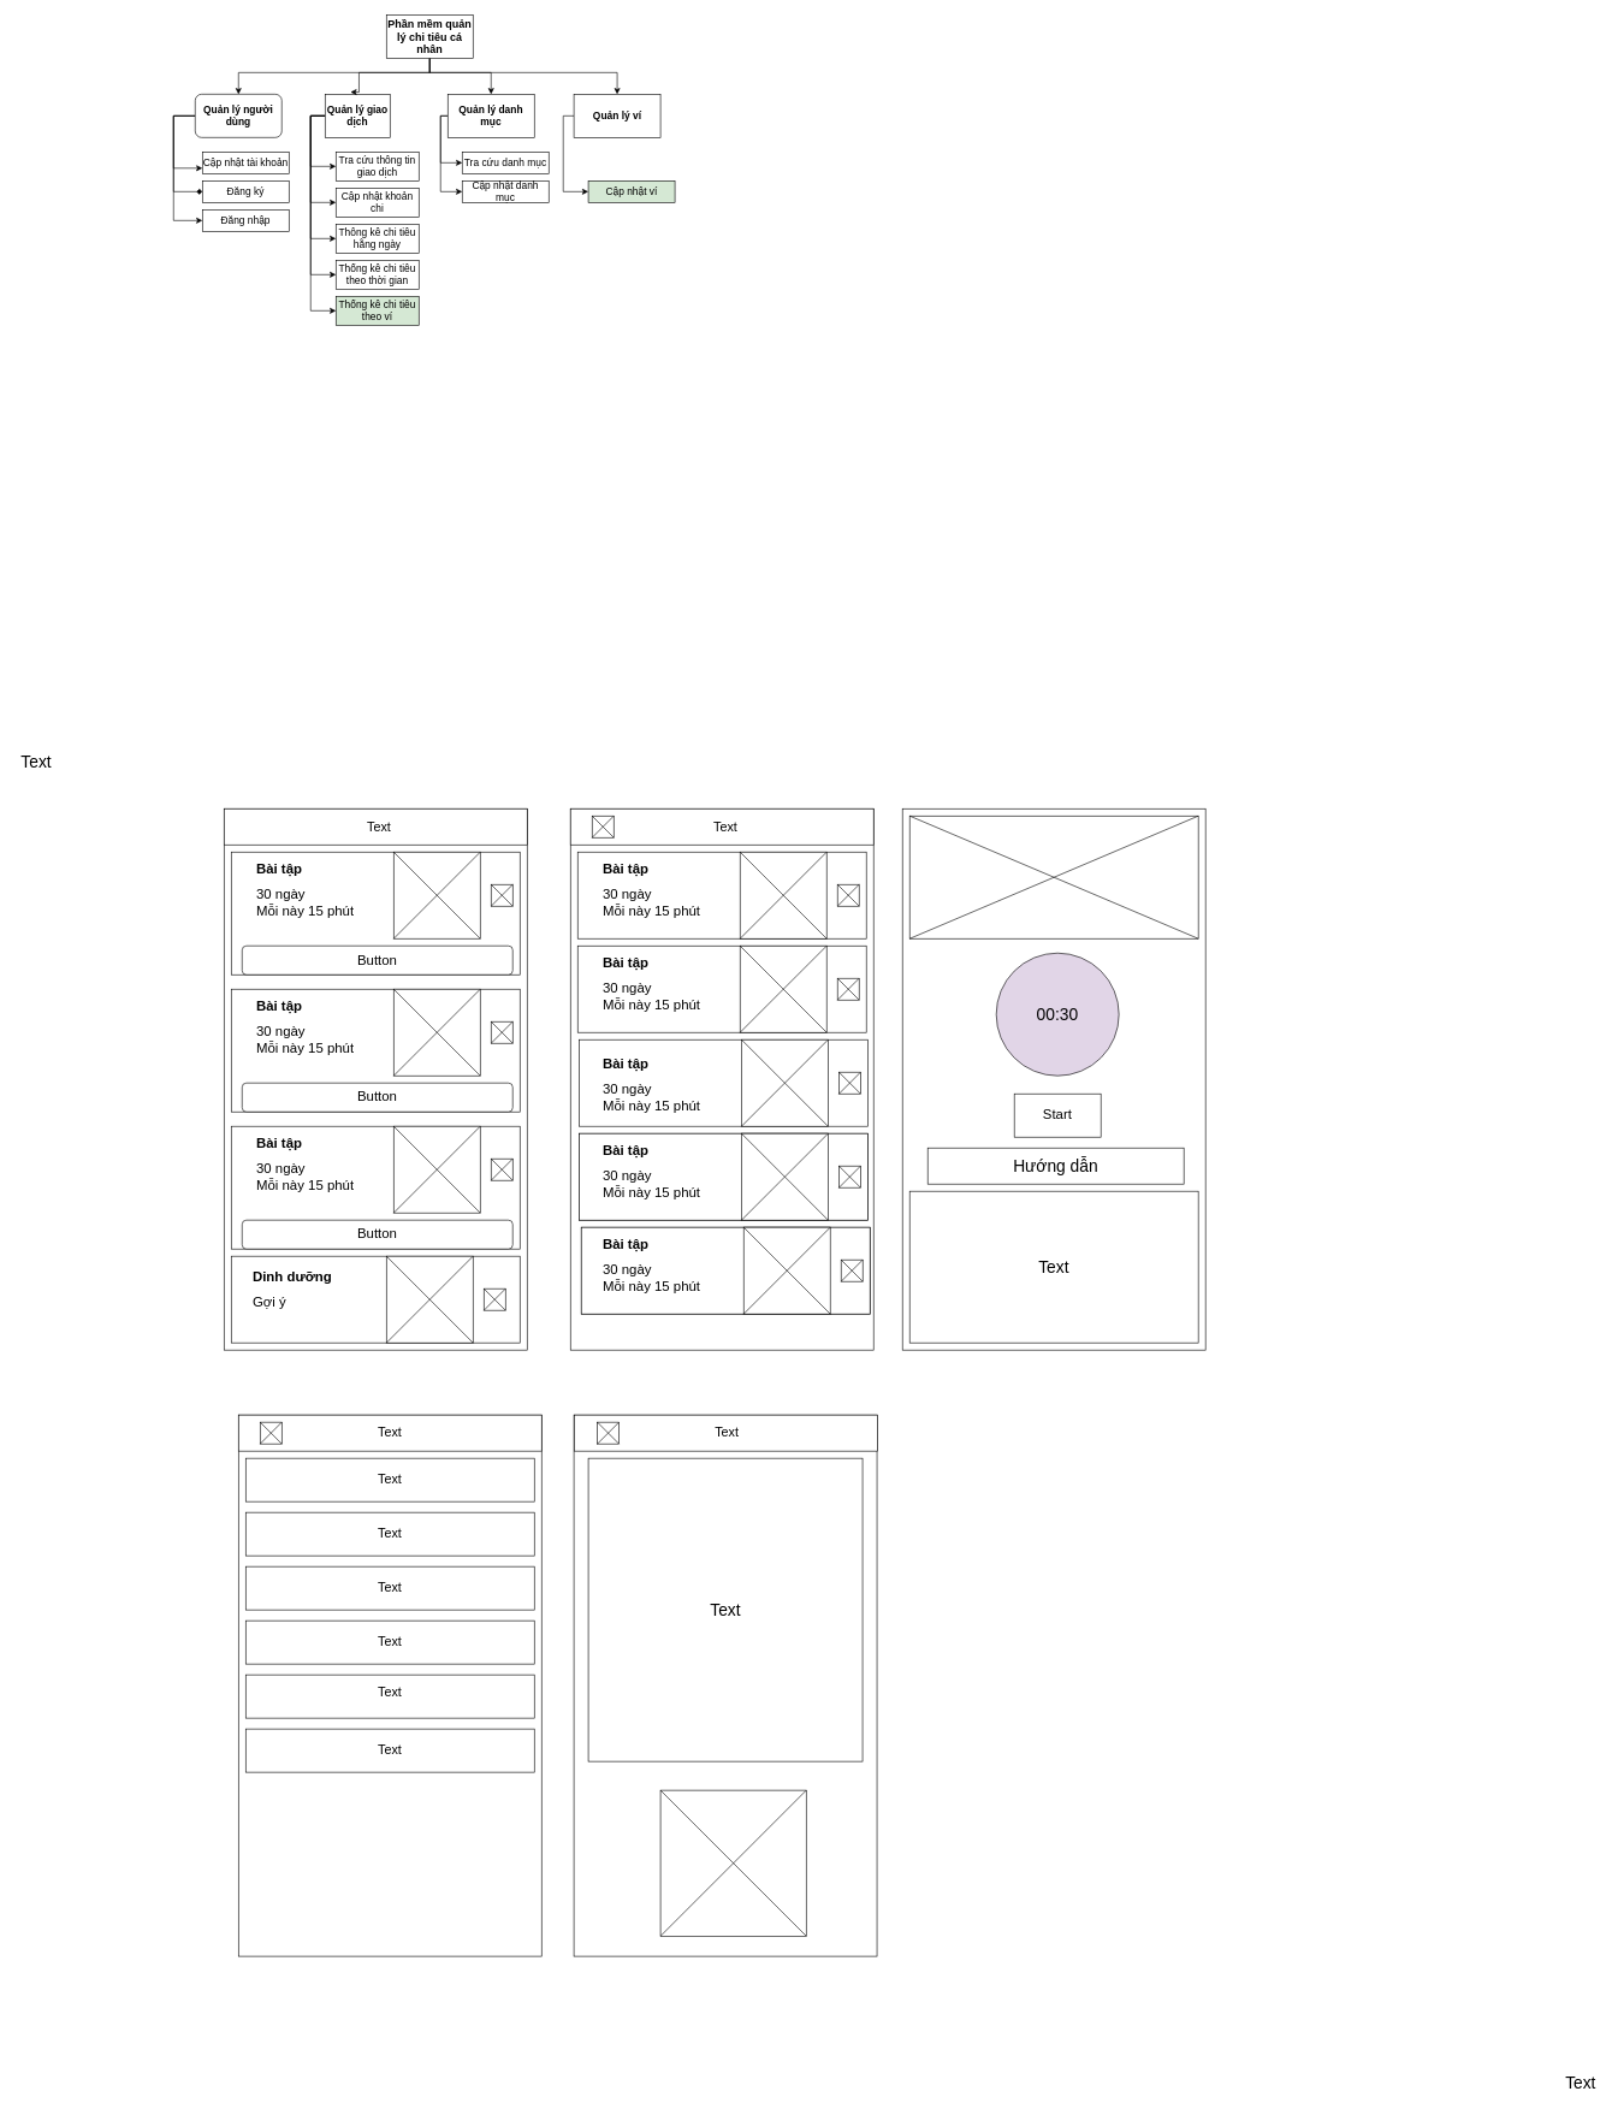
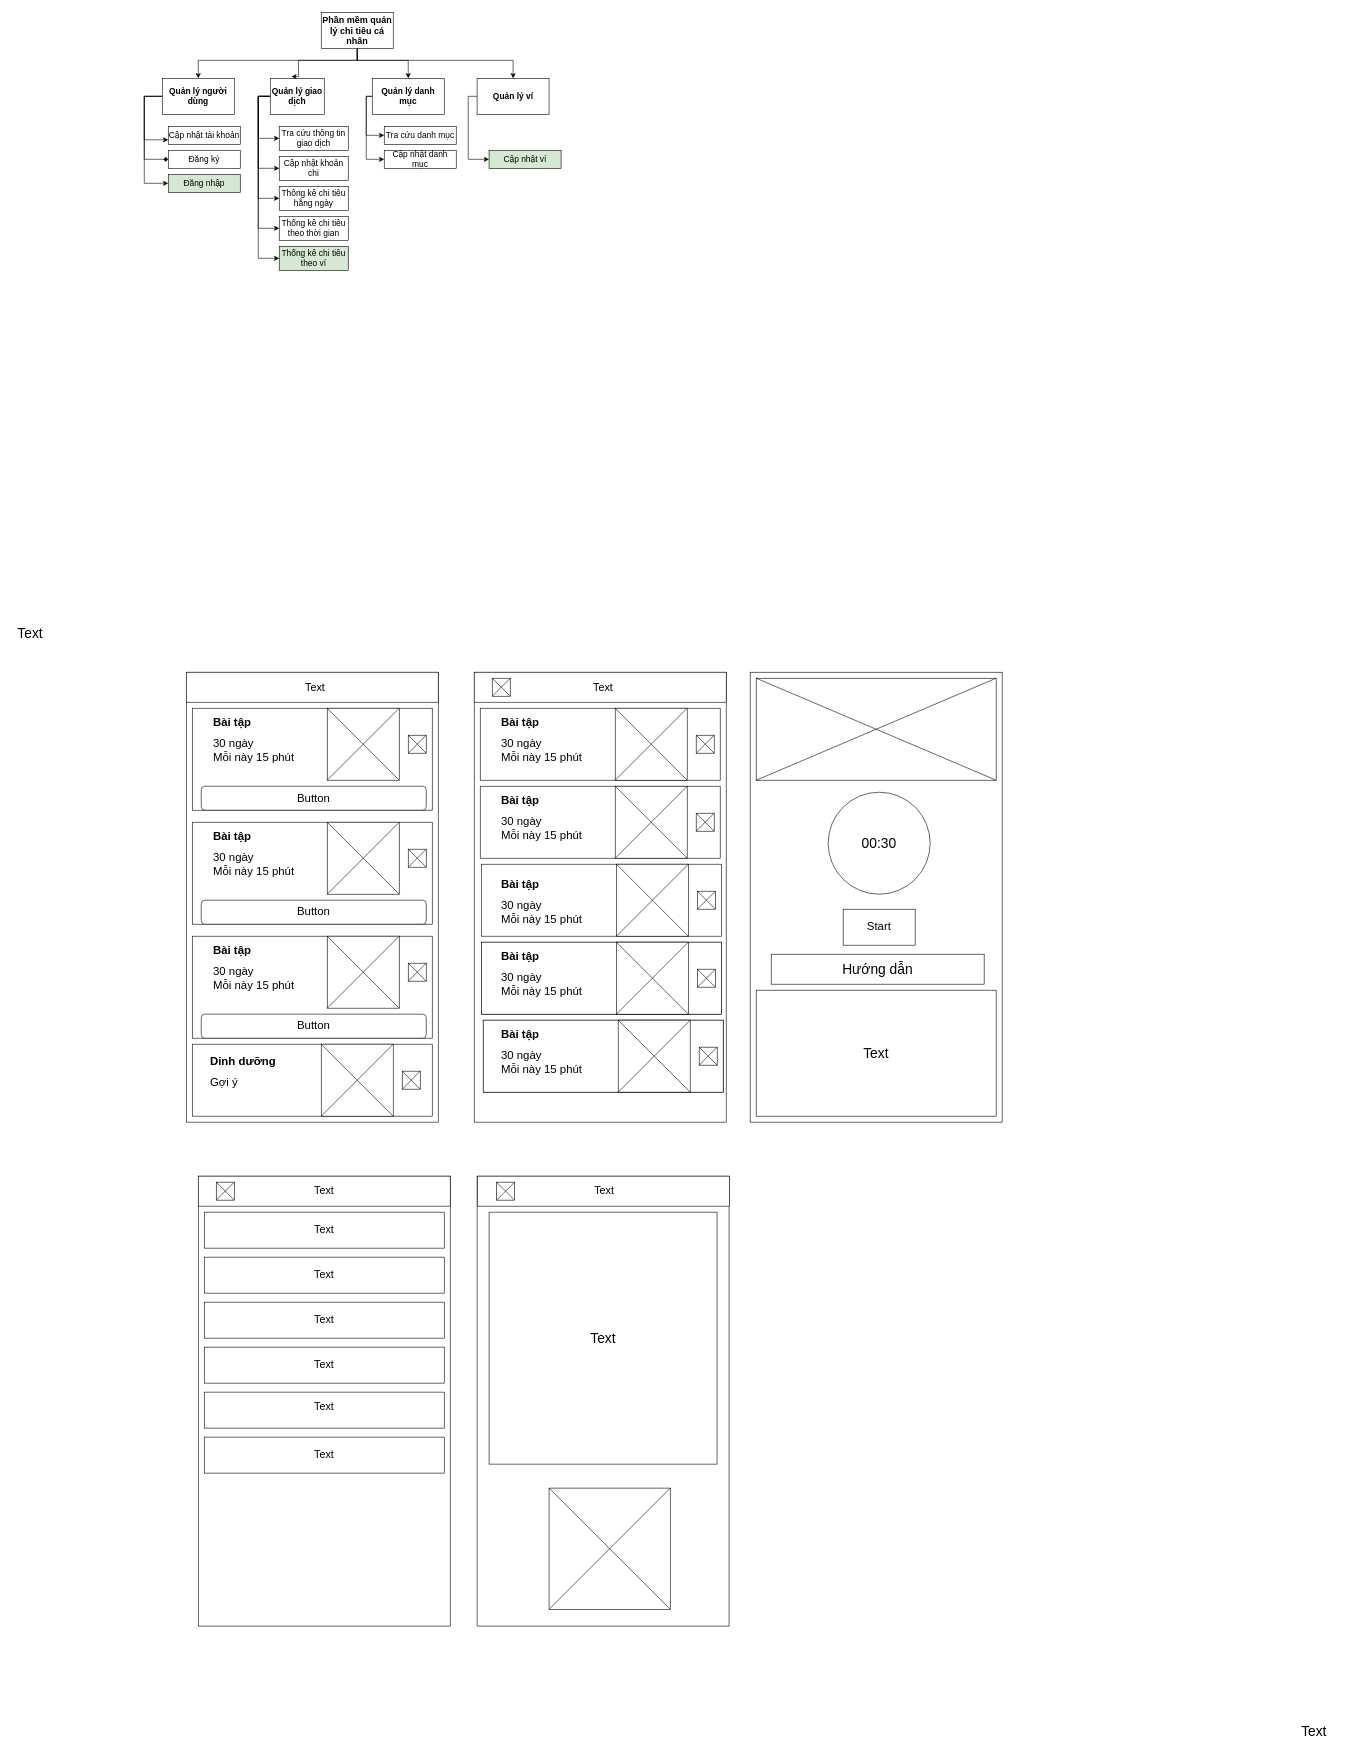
- <mxCell id="143" value="Quản lý người dùng" style="whiteSpace=wrap;html=1;fontSize=14;fontStyle=1;rounded=1;" vertex="1" parent="1"><mxGeometry x="270" y="130" width="120" height="60" as="geometry" /></mxCell>
+ <mxCell id="143" value="Quản lý người dùng" style="rounded=0;whiteSpace=wrap;html=1;fontSize=14;fontStyle=1" vertex="1" parent="1"><mxGeometry x="270" y="130" width="120" height="60" as="geometry" /></mxCell>
- <mxCell id="162" value="Đăng nhập" style="rounded=0;whiteSpace=wrap;html=1;fontSize=14;" vertex="1" parent="1"><mxGeometry x="280" y="290" width="120" height="30" as="geometry" /></mxCell>
+ <mxCell id="162" value="Đăng nhập" style="rounded=0;whiteSpace=wrap;html=1;fontSize=14;fillColor=#d5e8d4;" vertex="1" parent="1"><mxGeometry x="280" y="290" width="120" height="30" as="geometry" /></mxCell>
- <mxCell id="102" value="&lt;font style=&quot;font-size: 23px&quot;&gt;00:30&lt;/font&gt;" style="ellipse;whiteSpace=wrap;html=1;aspect=fixed;fontSize=19;fillColor=#e1d5e7;" parent="1" vertex="1"><mxGeometry x="1380" y="1320" width="170" height="170" as="geometry" /></mxCell>
+ <mxCell id="102" value="&lt;font style=&quot;font-size: 23px&quot;&gt;00:30&lt;/font&gt;" style="ellipse;whiteSpace=wrap;html=1;aspect=fixed;fontSize=19;" parent="1" vertex="1"><mxGeometry x="1380" y="1320" width="170" height="170" as="geometry" /></mxCell>
